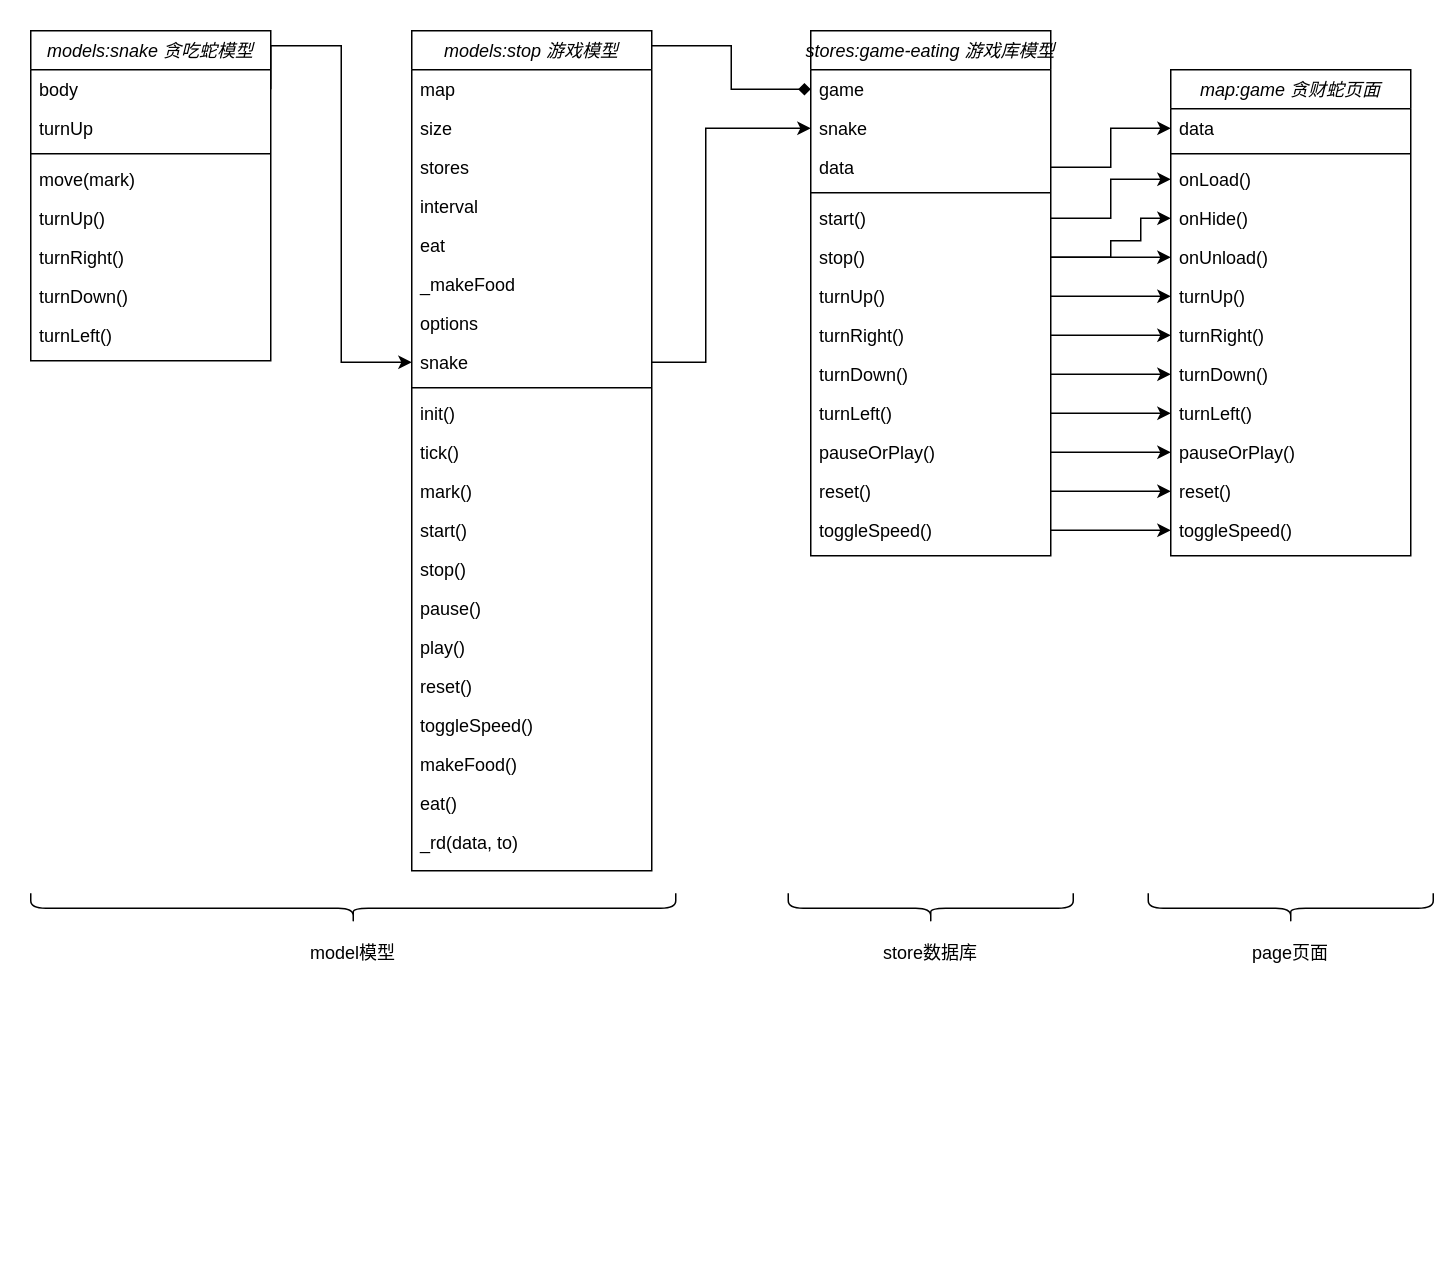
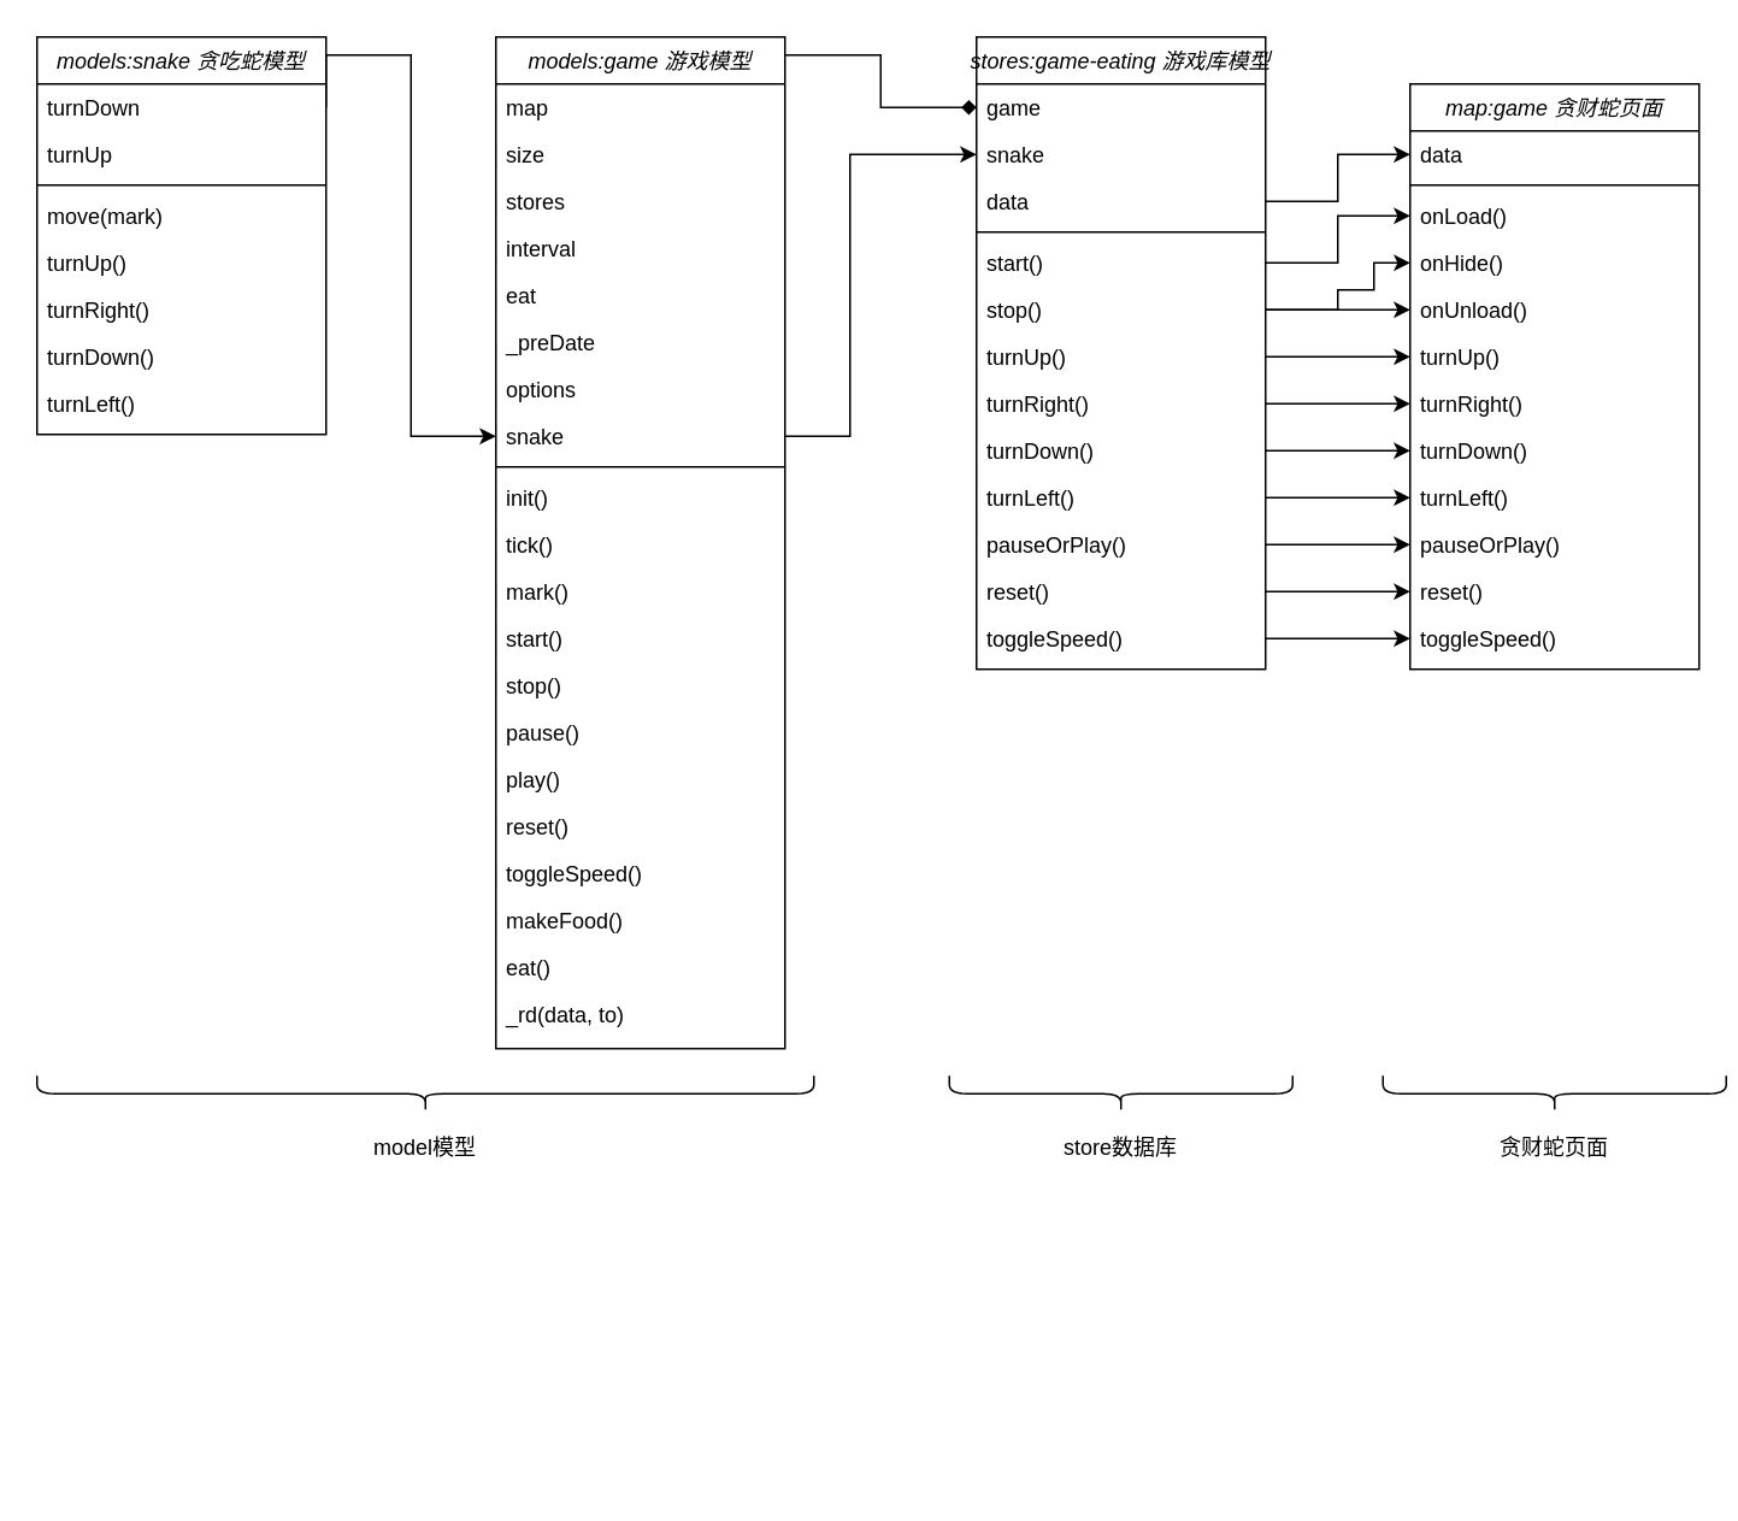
- <mxCell id="3" value="models:stop 游戏模型" style="swimlane;fontStyle=2;align=center;verticalAlign=top;childLayout=stackLayout;horizontal=1;startSize=26;horizontalStack=0;resizeParent=1;resizeLast=0;collapsible=1;marginBottom=0;rounded=0;shadow=0;strokeWidth=1;" parent="1" vertex="1"><mxGeometry x="274" width="160" height="560" as="geometry" y="20"><mxRectangle x="230" y="140" width="160" height="26" as="alternateBounds" /></mxGeometry></mxCell>
+ <mxCell id="3" value="models:game 游戏模型" style="swimlane;fontStyle=2;align=center;verticalAlign=top;childLayout=stackLayout;horizontal=1;startSize=26;horizontalStack=0;resizeParent=1;resizeLast=0;collapsible=1;marginBottom=0;rounded=0;shadow=0;strokeWidth=1;" parent="1" vertex="1"><mxGeometry x="274" width="160" height="560" as="geometry" y="20"><mxRectangle x="230" y="140" width="160" height="26" as="alternateBounds" /></mxGeometry></mxCell>
- <mxCell id="26" value="body" style="text;align=left;verticalAlign=top;spacingLeft=4;spacingRight=4;overflow=hidden;rotatable=0;points=[[0,0.5],[1,0.5]];portConstraint=eastwest;" vertex="1" parent="25"><mxGeometry y="26" width="160" height="26" as="geometry" /></mxCell>
+ <mxCell id="26" value="turnDown" style="text;align=left;verticalAlign=top;spacingLeft=4;spacingRight=4;overflow=hidden;rotatable=0;points=[[0,0.5],[1,0.5]];portConstraint=eastwest;" vertex="1" parent="25"><mxGeometry y="26" width="160" height="26" as="geometry" /></mxCell>
- <mxCell id="9" value="_makeFood" style="text;align=left;verticalAlign=top;spacingLeft=4;spacingRight=4;overflow=hidden;rotatable=0;points=[[0,0.5],[1,0.5]];portConstraint=eastwest;rounded=0;shadow=0;html=0;" vertex="1" parent="3"><mxGeometry y="156" width="160" height="26" as="geometry" /></mxCell>
+ <mxCell id="9" value="_preDate" style="text;align=left;verticalAlign=top;spacingLeft=4;spacingRight=4;overflow=hidden;rotatable=0;points=[[0,0.5],[1,0.5]];portConstraint=eastwest;rounded=0;shadow=0;html=0;" vertex="1" parent="3"><mxGeometry y="156" width="160" height="26" as="geometry" /></mxCell>
- <mxCell id="78" value="page页面" style="text;html=1;strokeColor=none;fillColor=none;align=center;verticalAlign=middle;whiteSpace=wrap;rounded=0;" vertex="1" parent="1"><mxGeometry x="825" y="620" width="70" height="30" as="geometry" /></mxCell>
+ <mxCell id="78" value="贪财蛇页面" style="text;html=1;strokeColor=none;fillColor=none;align=center;verticalAlign=middle;whiteSpace=wrap;rounded=0;" vertex="1" parent="1"><mxGeometry x="825" y="620" width="70" height="30" as="geometry" /></mxCell>
